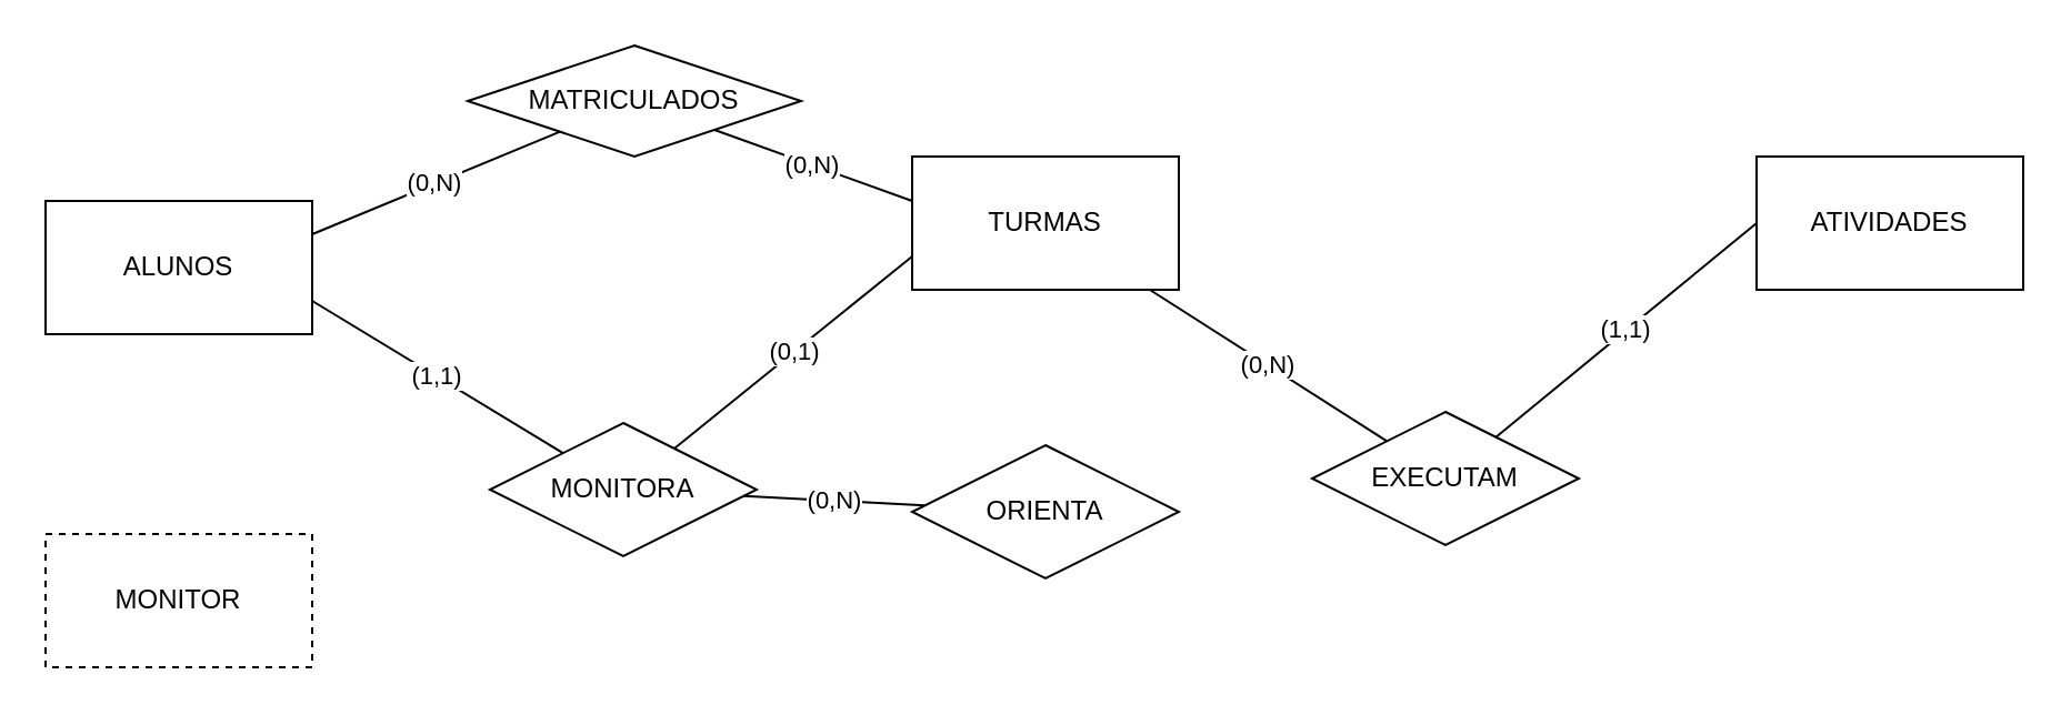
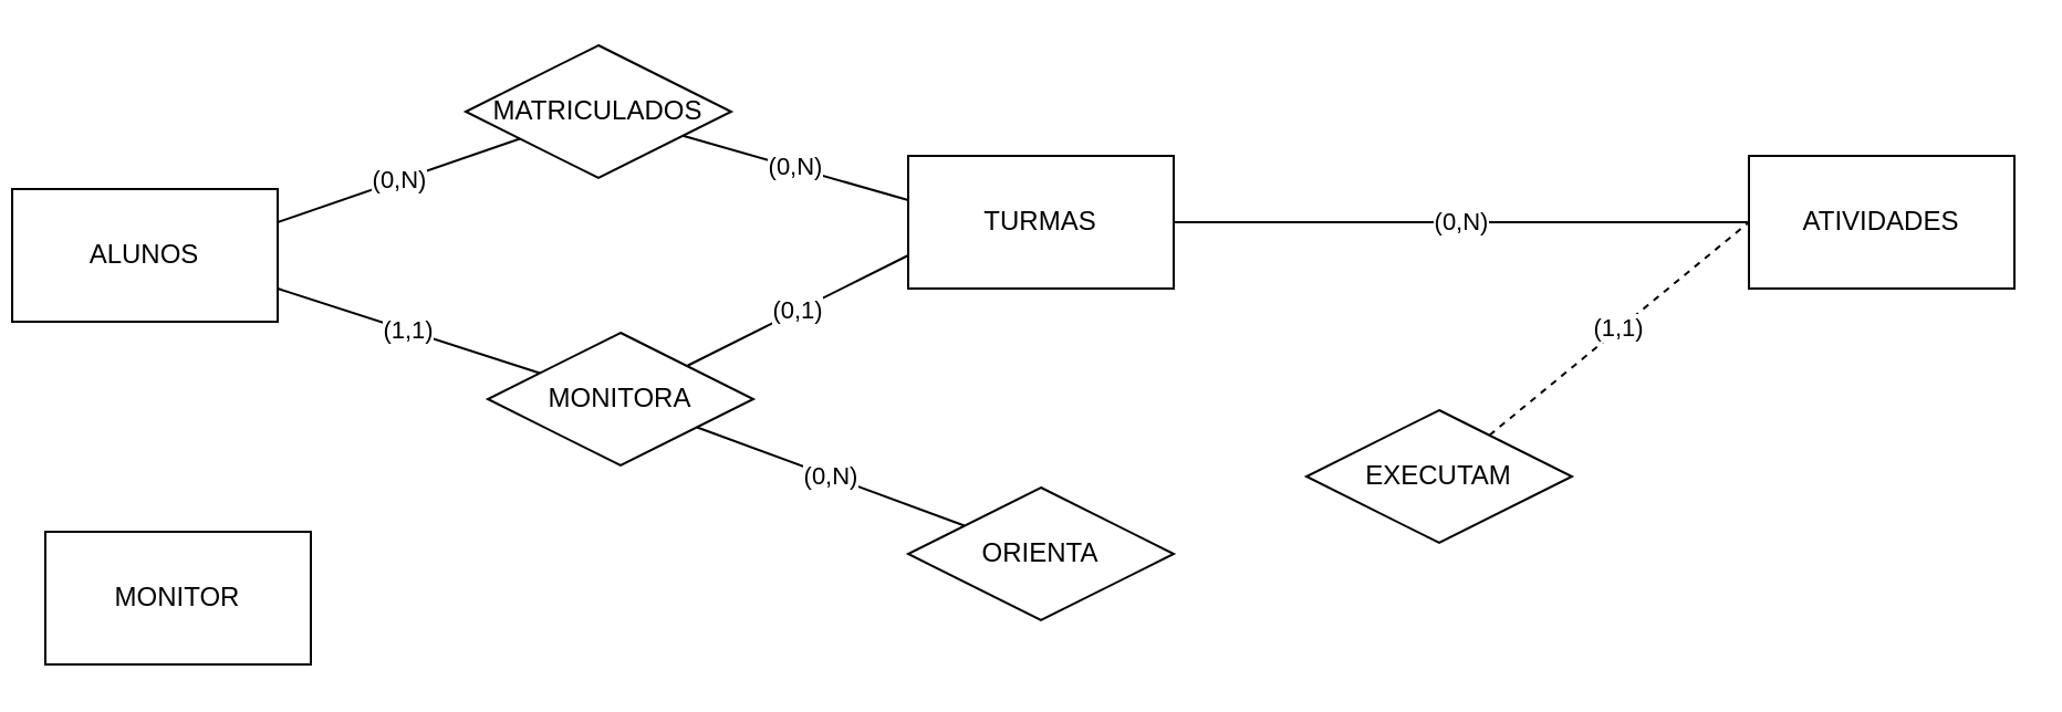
- <mxCell id="8" value="MATRICULADOS" style="rhombus;whiteSpace=wrap;html=1;rounded=0;" vertex="1" parent="1"><mxGeometry x="210" y="20" width="150" height="50" as="geometry" /></mxCell>
+ <mxCell id="8" value="MATRICULADOS" style="rhombus;whiteSpace=wrap;html=1;rounded=0;" vertex="1" parent="1"><mxGeometry x="210" y="20" width="120" height="60" as="geometry" /></mxCell>
- <mxCell id="3" value="ALUNOS" style="rounded=0;whiteSpace=wrap;html=1;" vertex="1" parent="1"><mxGeometry x="20" y="90" width="120" height="60" as="geometry" /></mxCell>
+ <mxCell id="3" value="ALUNOS" style="rounded=0;whiteSpace=wrap;html=1;" vertex="1" parent="1"><mxGeometry x="5" y="85" width="120" height="60" as="geometry" /></mxCell>
- <mxCell id="4" value="(0,N)" style="edgeStyle=none;html=1;endArrow=none;endFill=0;" edge="1" parent="1" source="5" target="10"><mxGeometry relative="1" as="geometry" /></mxCell>
+ <mxCell id="4" value="(0,N)" style="edgeStyle=none;html=1;endArrow=none;endFill=0;" edge="1" parent="1" source="5" target="6"><mxGeometry relative="1" as="geometry" /></mxCell>
- <mxCell id="9" value="(1,1)" style="edgeStyle=none;html=1;entryX=0;entryY=0.5;entryDx=0;entryDy=0;endArrow=none;endFill=0;" edge="1" parent="1" source="10" target="6"><mxGeometry relative="1" as="geometry" /></mxCell>
+ <mxCell id="9" value="(1,1)" style="edgeStyle=none;html=1;entryX=0;entryY=0.5;entryDx=0;entryDy=0;endArrow=none;endFill=0;dashed=1;" edge="1" parent="1" source="10" target="6"><mxGeometry relative="1" as="geometry" /></mxCell>
- <mxCell id="16" value="MONITORA" style="rhombus;whiteSpace=wrap;html=1;rounded=0;" vertex="1" parent="1"><mxGeometry x="220" y="190" width="120" height="60" as="geometry" /></mxCell>
+ <mxCell id="16" value="MONITORA" style="rhombus;whiteSpace=wrap;html=1;rounded=0;" vertex="1" parent="1"><mxGeometry x="220" y="150" width="120" height="60" as="geometry" /></mxCell>
- <mxCell id="12" value="ORIENTA" style="rhombus;whiteSpace=wrap;html=1;rounded=0;" vertex="1" parent="1"><mxGeometry x="410" y="200" width="120" height="60" as="geometry" /></mxCell>
+ <mxCell id="12" value="ORIENTA" style="rhombus;whiteSpace=wrap;html=1;rounded=0;" vertex="1" parent="1"><mxGeometry x="410" y="220" width="120" height="60" as="geometry" /></mxCell>
- <mxCell id="14" value="MONITOR" style="rounded=0;whiteSpace=wrap;html=1;dashed=1;" vertex="1" parent="1"><mxGeometry x="20" y="240" width="120" height="60" as="geometry" /></mxCell>
+ <mxCell id="14" value="MONITOR" style="rounded=0;whiteSpace=wrap;html=1;" vertex="1" parent="1"><mxGeometry x="20" y="240" width="120" height="60" as="geometry" /></mxCell>
